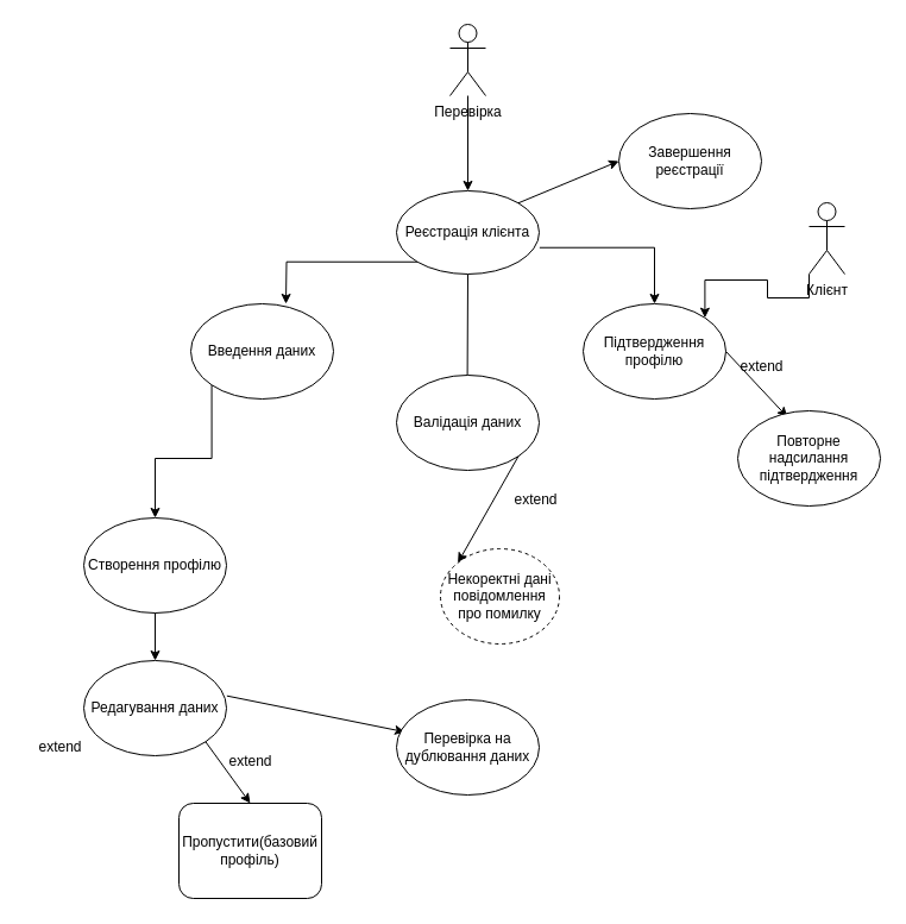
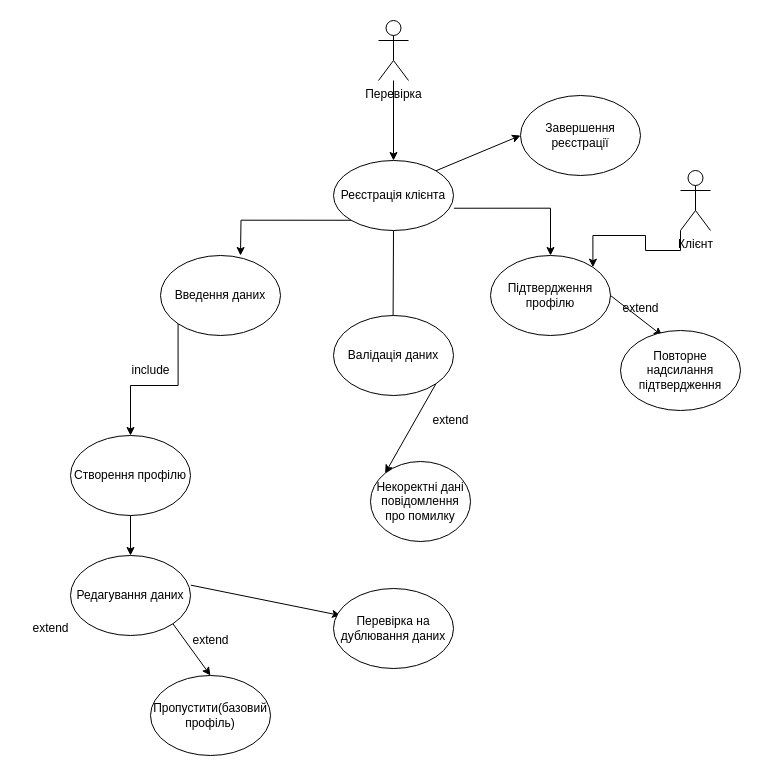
+ <mxCell id="19" value="include" style="text;html=1;align=center;verticalAlign=middle;resizable=0;points=[];autosize=1;strokeColor=none;fillColor=none;" parent="1" vertex="1"><mxGeometry x="120" y="355" width="60" height="30" as="geometry" /></mxCell>
- <mxCell id="14" value="Повторне надсилання підтвердження" style="ellipse;whiteSpace=wrap;html=1;" parent="1" vertex="1"><mxGeometry x="620" y="345" width="120" height="80" as="geometry" /></mxCell>
+ <mxCell id="14" value="Повторне надсилання підтвердження" style="ellipse;whiteSpace=wrap;html=1;" parent="1" vertex="1"><mxGeometry x="620" y="330" width="120" height="80" as="geometry" /></mxCell>
- <mxCell id="17" value="Некоректні дані&lt;div&gt;повідомлення про помилку&lt;/div&gt;" style="ellipse;whiteSpace=wrap;html=1;dashed=1;" parent="1" vertex="1"><mxGeometry x="370" y="461" width="100" height="80" as="geometry" /></mxCell>
+ <mxCell id="17" value="Некоректні дані&lt;div&gt;повідомлення про помилку&lt;/div&gt;" style="ellipse;whiteSpace=wrap;html=1;" parent="1" vertex="1"><mxGeometry x="370" y="461" width="100" height="80" as="geometry" /></mxCell>
- <mxCell id="25" value="Пропустити(базовий профіль)" style="whiteSpace=wrap;html=1;rounded=1;" parent="1" vertex="1"><mxGeometry x="150" y="675" width="120" height="80" as="geometry" /></mxCell>
+ <mxCell id="25" value="Пропустити(базовий профіль)" style="ellipse;whiteSpace=wrap;html=1;" parent="1" vertex="1"><mxGeometry x="150" y="675" width="120" height="80" as="geometry" /></mxCell>
